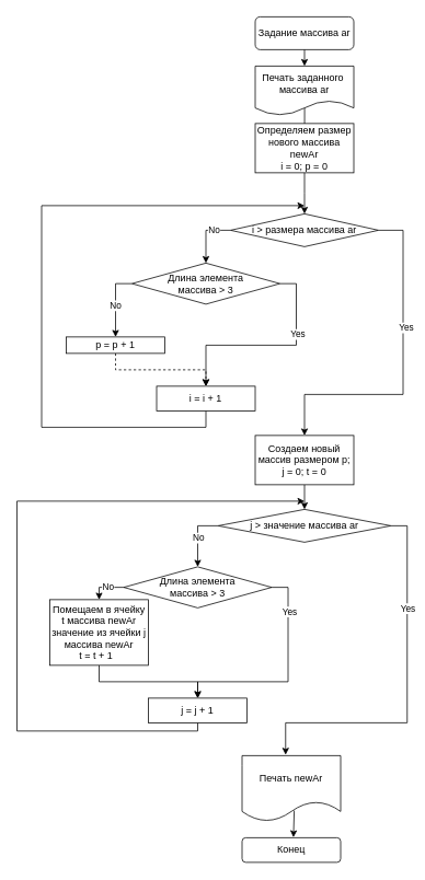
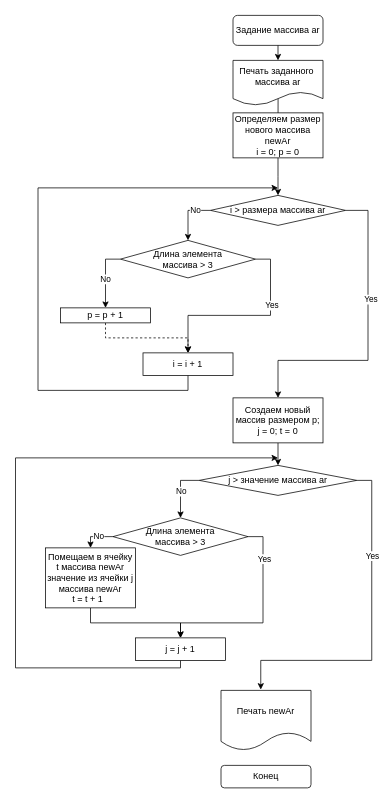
- <mxCell id="40" value="" style="endArrow=classic;html=1;rounded=0;exitX=0.529;exitY=0.838;exitDx=0;exitDy=0;exitPerimeter=0;entryX=0.521;entryY=-0.017;entryDx=0;entryDy=0;entryPerimeter=0;" edge="1" parent="1" source="38" target="39"><mxGeometry width="50" height="50" relative="1" as="geometry"><mxPoint x="340" y="1010" as="sourcePoint" /><mxPoint x="390" y="960" as="targetPoint" /></mxGeometry></mxCell>
